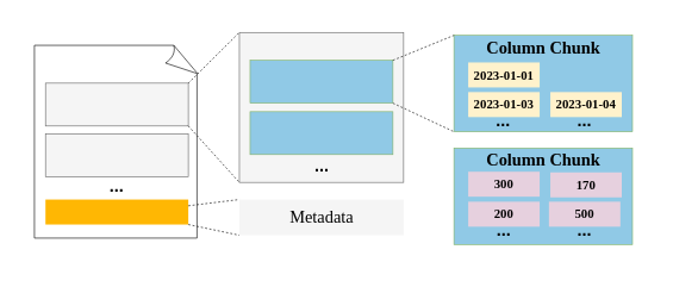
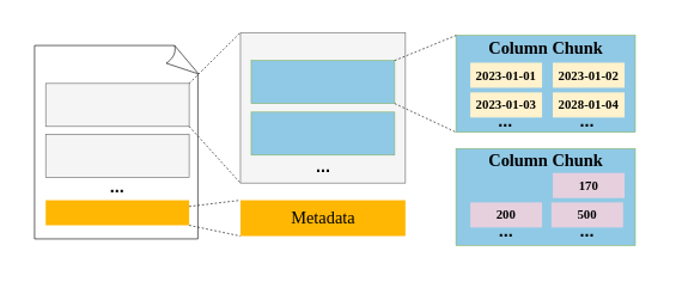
+ <mxCell id="22" value="&lt;font style=&quot;font-size: 18px;&quot; face=&quot;Times New Roman&quot;&gt;&lt;b style=&quot;&quot;&gt;2023-01-02&lt;/b&gt;&lt;/font&gt;" style="rounded=0;whiteSpace=wrap;html=1;fillColor=#FFF2CC;strokeColor=none;" vertex="1" parent="1"><mxGeometry x="770" y="87" width="100" height="35" as="geometry" /></mxCell>
- <mxCell id="24" value="&lt;font style=&quot;font-size: 18px;&quot; face=&quot;Times New Roman&quot;&gt;&lt;b style=&quot;&quot;&gt;2023-01-04&lt;/b&gt;&lt;/font&gt;" style="rounded=0;whiteSpace=wrap;html=1;fillColor=#FFF2CC;strokeColor=none;" vertex="1" parent="1"><mxGeometry x="770" y="128.5" width="100" height="35" as="geometry" /></mxCell>
+ <mxCell id="24" value="&lt;font style=&quot;font-size: 18px;&quot; face=&quot;Times New Roman&quot;&gt;&lt;b style=&quot;&quot;&gt;2028-01-04&lt;/b&gt;&lt;/font&gt;" style="rounded=0;whiteSpace=wrap;html=1;fillColor=#FFF2CC;strokeColor=none;" vertex="1" parent="1"><mxGeometry x="770" y="128.5" width="100" height="35" as="geometry" /></mxCell>
- <mxCell id="29" value="&lt;font style=&quot;font-size: 18px;&quot; face=&quot;Times New Roman&quot;&gt;&lt;b style=&quot;&quot;&gt;300&lt;br&gt;&lt;/b&gt;&lt;/font&gt;" style="rounded=0;whiteSpace=wrap;html=1;fillColor=#E6D0DE;strokeColor=none;" vertex="1" parent="1"><mxGeometry x="655" y="240" width="100" height="35" as="geometry" /></mxCell>
- <mxCell id="12" value="&lt;font style=&quot;font-size: 24px;&quot; face=&quot;Times New Roman&quot;&gt;Metadata&lt;/font&gt;" style="rounded=0;whiteSpace=wrap;html=1;fillColor=#f5f5f5;strokeColor=none;fontStyle=0;" vertex="1" parent="1"><mxGeometry x="334.5" y="279" width="230" height="50" as="geometry" /></mxCell>
+ <mxCell id="12" value="&lt;font style=&quot;font-size: 24px;&quot; face=&quot;Times New Roman&quot;&gt;Metadata&lt;/font&gt;" style="rounded=0;whiteSpace=wrap;html=1;fillColor=#FFB703;strokeColor=none;fontStyle=0" vertex="1" parent="1"><mxGeometry x="334.5" y="279" width="230" height="50" as="geometry" /></mxCell>
